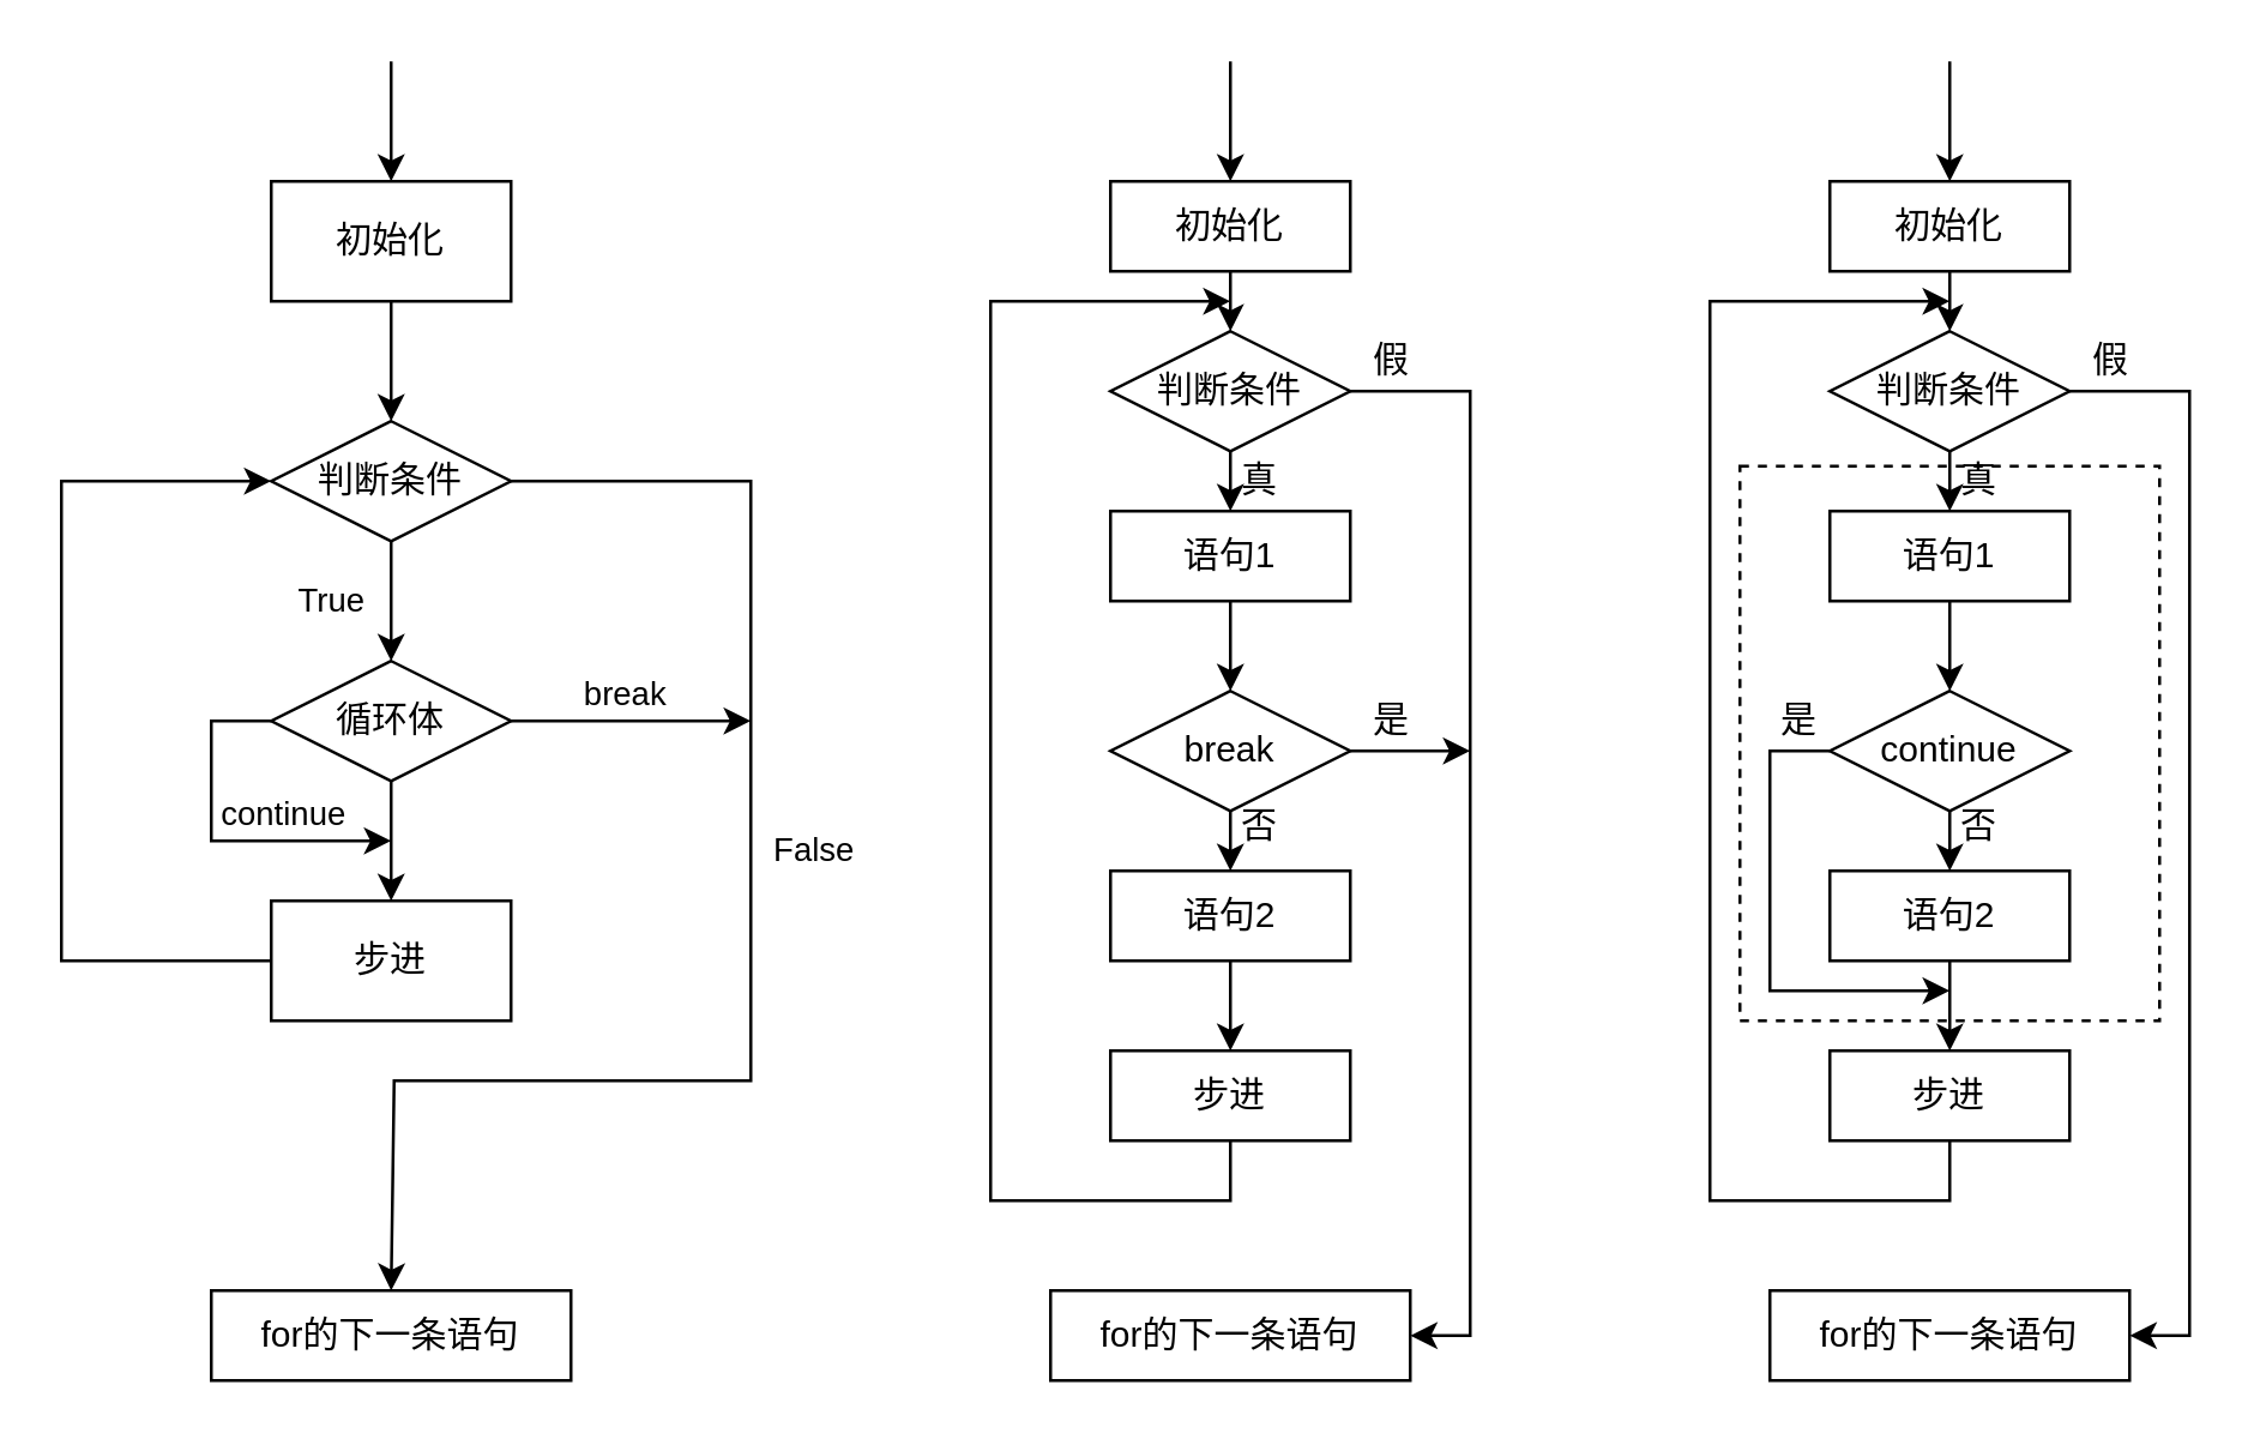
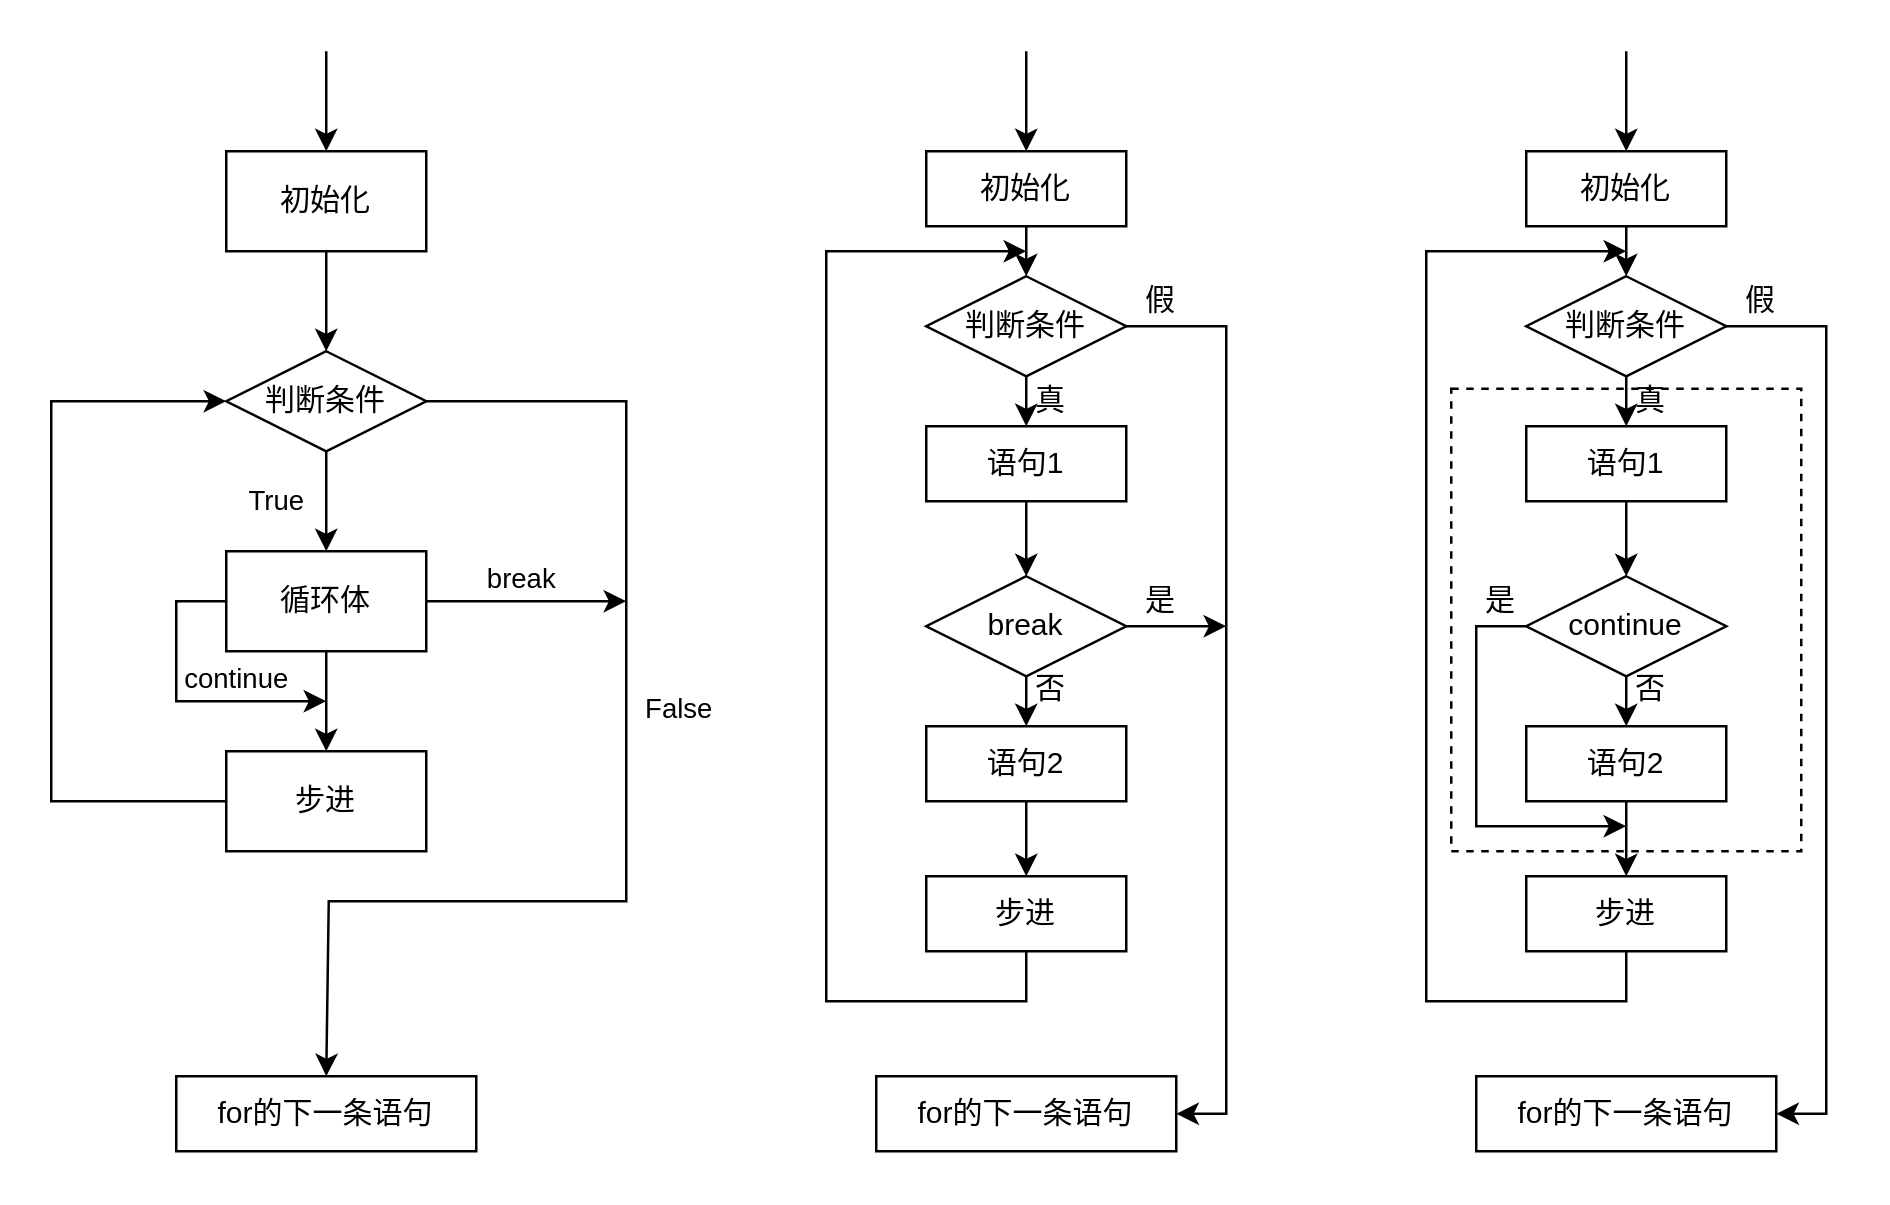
- <mxCell id="15" value="循环体" style="rhombus;whiteSpace=wrap;html=1;fillColor=none;" parent="1" vertex="1"><mxGeometry x="90" y="220" width="80" height="40" as="geometry" /></mxCell>
+ <mxCell id="15" value="循环体" style="rounded=0;whiteSpace=wrap;html=1;fillColor=none;" parent="1" vertex="1"><mxGeometry x="90" y="220" width="80" height="40" as="geometry" /></mxCell>
